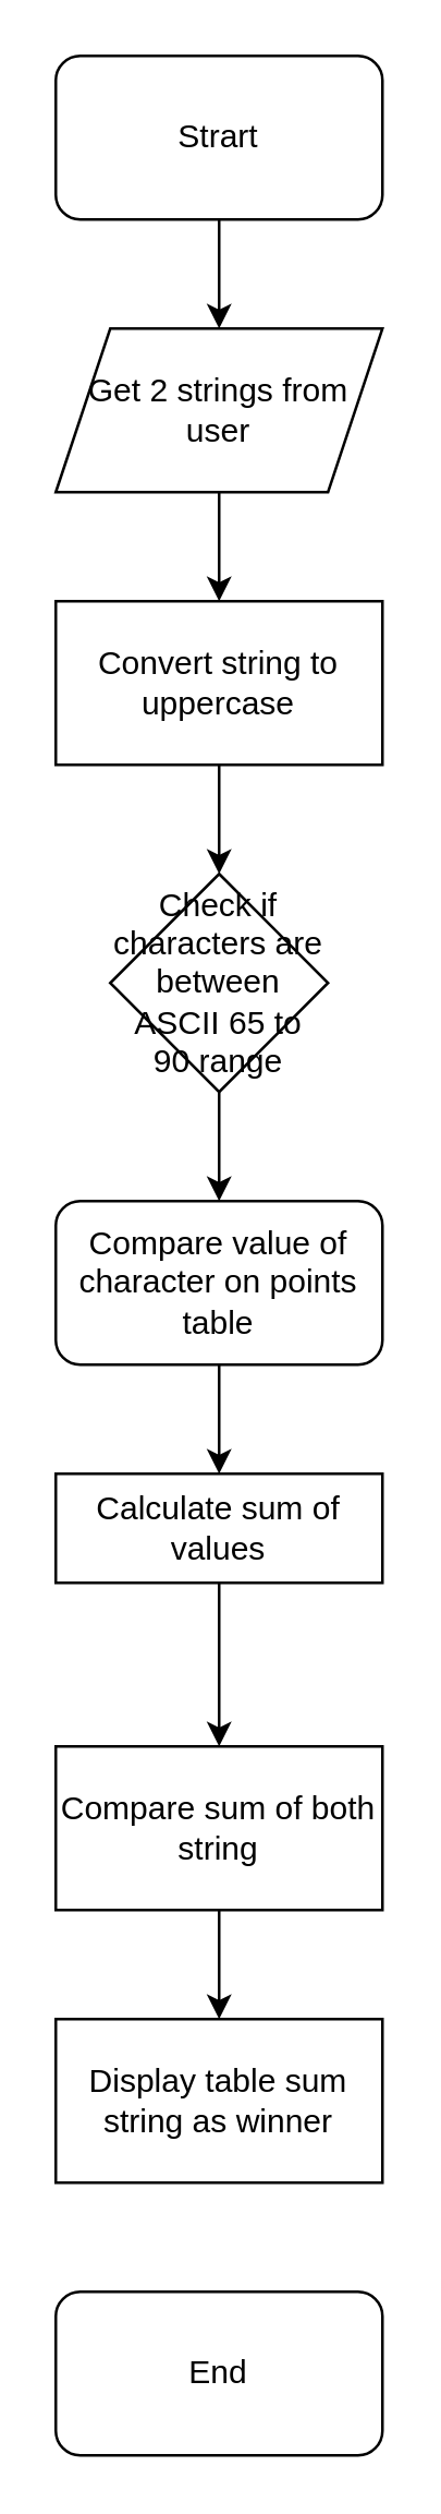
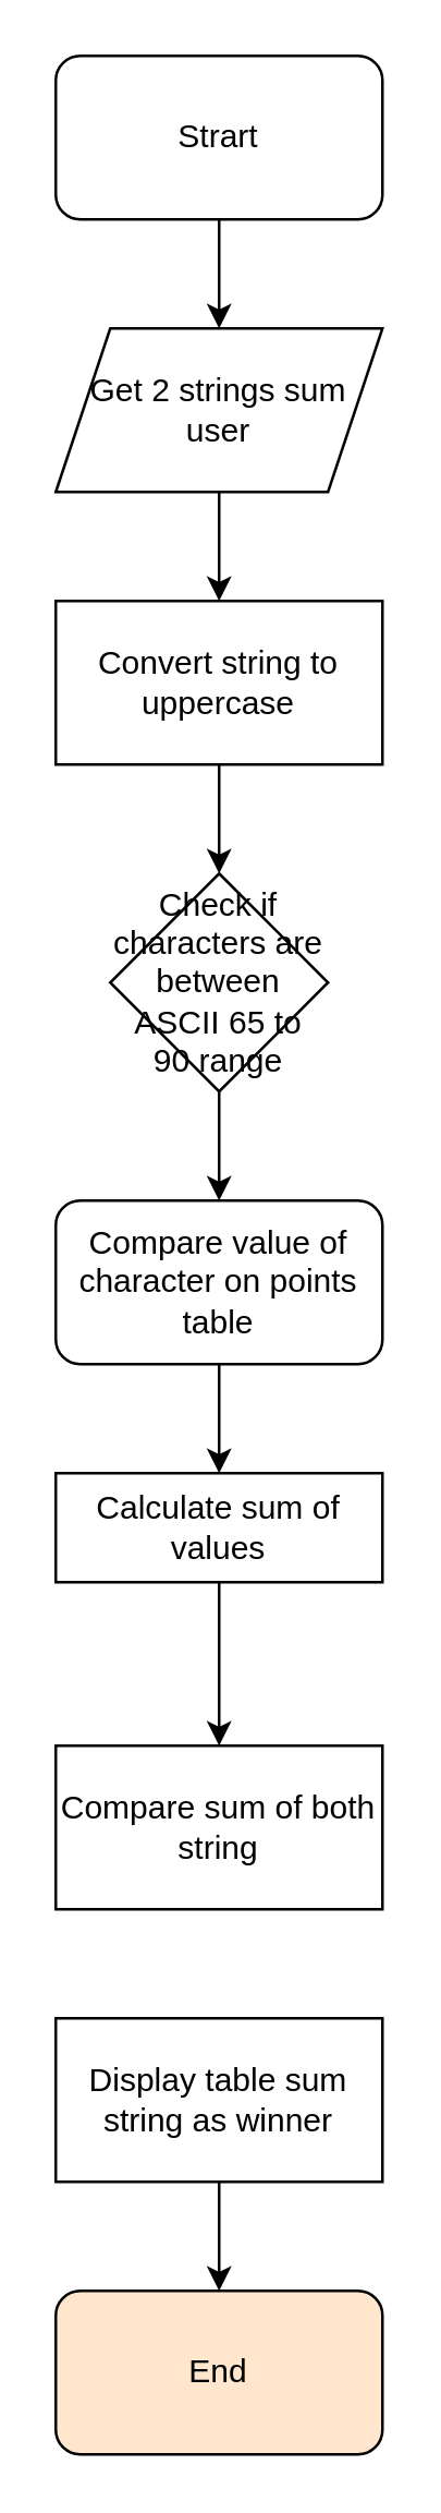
- <mxCell id="5" value="Get 2 strings from user" style="shape=parallelogram;perimeter=parallelogramPerimeter;whiteSpace=wrap;html=1;fixedSize=1;" vertex="1" parent="1"><mxGeometry x="20" y="120" width="120" height="60" as="geometry" /></mxCell>
+ <mxCell id="5" value="Get 2 strings sum user" style="shape=parallelogram;perimeter=parallelogramPerimeter;whiteSpace=wrap;html=1;fixedSize=1;" vertex="1" parent="1"><mxGeometry x="20" y="120" width="120" height="60" as="geometry" /></mxCell>
- <mxCell id="14" value="" style="edgeStyle=orthogonalEdgeStyle;rounded=0;orthogonalLoop=1;jettySize=auto;html=1;" edge="1" parent="1" source="15" target="17"><mxGeometry relative="1" as="geometry" /></mxCell>
+ <mxCell id="16" value="" style="edgeStyle=orthogonalEdgeStyle;rounded=0;orthogonalLoop=1;jettySize=auto;html=1;" edge="1" parent="1" source="17" target="18"><mxGeometry relative="1" as="geometry" /></mxCell>
- <mxCell id="18" value="End" style="rounded=1;whiteSpace=wrap;html=1;" vertex="1" parent="1"><mxGeometry x="20" y="840" width="120" height="60" as="geometry" /></mxCell>
+ <mxCell id="18" value="End" style="rounded=1;whiteSpace=wrap;html=1;fillColor=#ffe6cc;" vertex="1" parent="1"><mxGeometry x="20" y="840" width="120" height="60" as="geometry" /></mxCell>
